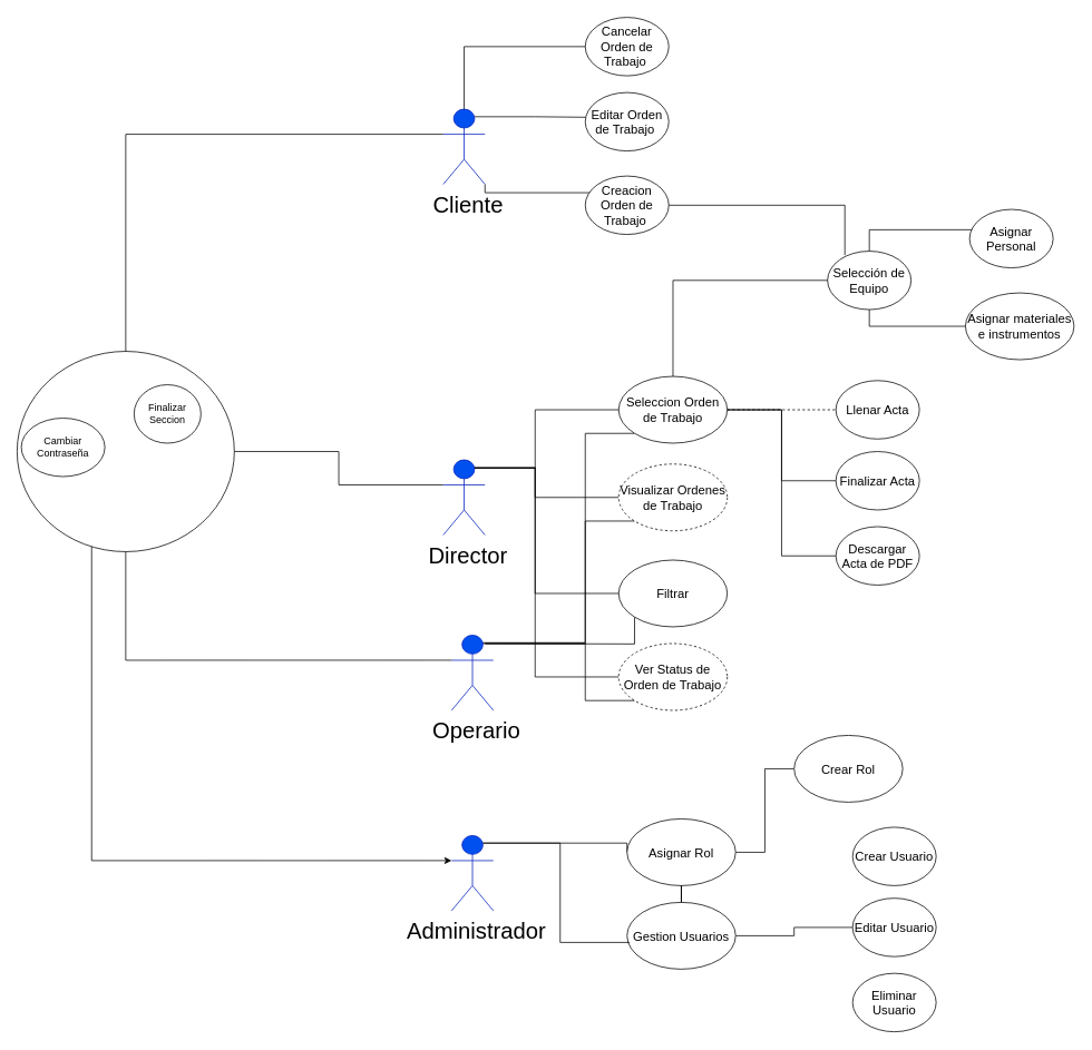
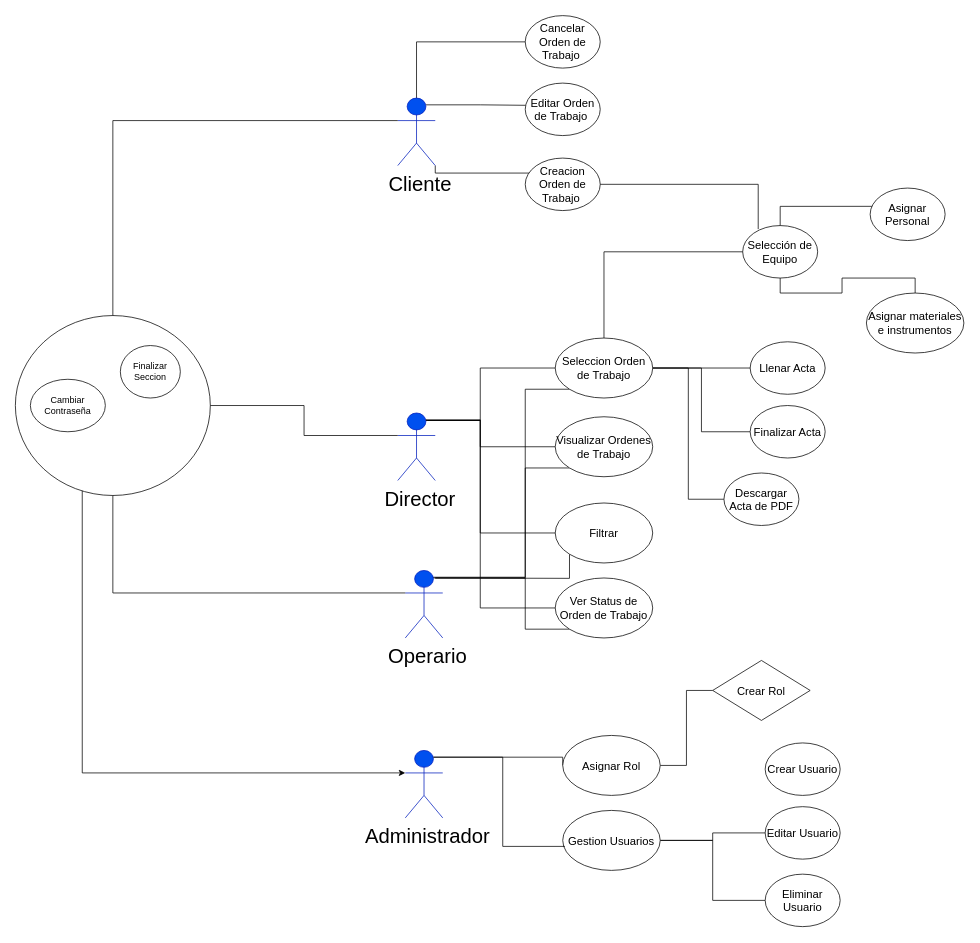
- <mxCell id="35" value="Asignar materiales e instrumentos" style="ellipse;whiteSpace=wrap;html=1;fontSize=15;" vertex="1" parent="1"><mxGeometry x="1155" y="350" width="130" height="80" as="geometry" /></mxCell>
+ <mxCell id="35" value="Asignar materiales e instrumentos" style="ellipse;whiteSpace=wrap;html=1;fontSize=15;" vertex="1" parent="1"><mxGeometry x="1155" y="390" width="130" height="80" as="geometry" /></mxCell>
- <mxCell id="39" style="edgeStyle=orthogonalEdgeStyle;rounded=0;orthogonalLoop=1;jettySize=auto;html=1;entryX=0;entryY=0.5;entryDx=0;entryDy=0;endArrow=none;endFill=0;strokeColor=light-dark(#000000,#FF9999);dashed=1;" edge="1" parent="1" source="42" target="46"><mxGeometry relative="1" as="geometry" /></mxCell>
+ <mxCell id="39" style="edgeStyle=orthogonalEdgeStyle;rounded=0;orthogonalLoop=1;jettySize=auto;html=1;entryX=0;entryY=0.5;entryDx=0;entryDy=0;endArrow=none;endFill=0;strokeColor=light-dark(#000000,#FF9999);" edge="1" parent="1" source="42" target="46"><mxGeometry relative="1" as="geometry" /></mxCell>
- <mxCell id="23" value="Cambiar Contraseña" style="ellipse;whiteSpace=wrap;html=1;" vertex="1" parent="1"><mxGeometry x="25" y="500" width="100" height="70" as="geometry" /></mxCell>
+ <mxCell id="23" value="Cambiar Contraseña" style="ellipse;whiteSpace=wrap;html=1;" vertex="1" parent="1"><mxGeometry x="40" y="505" width="100" height="70" as="geometry" /></mxCell>
- <mxCell id="43" value="Visualizar Ordenes de Trabajo" style="ellipse;whiteSpace=wrap;html=1;fontSize=15;fillColor=light-dark(#FFFFFF,#00994D);dashed=1;" vertex="1" parent="1"><mxGeometry x="740" y="555" width="130" height="80" as="geometry" /></mxCell>
+ <mxCell id="43" value="Visualizar Ordenes de Trabajo" style="ellipse;whiteSpace=wrap;html=1;fontSize=15;fillColor=light-dark(#FFFFFF,#00994D);" vertex="1" parent="1"><mxGeometry x="740" y="555" width="130" height="80" as="geometry" /></mxCell>
- <mxCell id="48" value="Descargar Acta de PDF" style="ellipse;whiteSpace=wrap;html=1;fontSize=15;" vertex="1" parent="1"><mxGeometry x="1000" y="630" width="100" height="70" as="geometry" /></mxCell>
+ <mxCell id="48" value="Descargar Acta de PDF" style="ellipse;whiteSpace=wrap;html=1;fontSize=15;" vertex="1" parent="1"><mxGeometry x="965" y="630" width="100" height="70" as="geometry" /></mxCell>
- <mxCell id="45" value="V&lt;span style=&quot;background-color: transparent; color: light-dark(rgb(0, 0, 0), rgb(255, 255, 255));&quot;&gt;er Status de Orden de Trabajo&lt;/span&gt;" style="ellipse;whiteSpace=wrap;html=1;fontSize=15;dashed=1;" vertex="1" parent="1"><mxGeometry x="740" y="770" width="130" height="80" as="geometry" /></mxCell>
+ <mxCell id="45" value="V&lt;span style=&quot;background-color: transparent; color: light-dark(rgb(0, 0, 0), rgb(255, 255, 255));&quot;&gt;er Status de Orden de Trabajo&lt;/span&gt;" style="ellipse;whiteSpace=wrap;html=1;fontSize=15;" vertex="1" parent="1"><mxGeometry x="740" y="770" width="130" height="80" as="geometry" /></mxCell>
- <mxCell id="58" value="Crear Rol" style="ellipse;whiteSpace=wrap;html=1;fontSize=15;" vertex="1" parent="1"><mxGeometry x="950" y="880" width="130" height="80" as="geometry" /></mxCell>
+ <mxCell id="58" value="Crear Rol" style="rhombus;whiteSpace=wrap;html=1;fontSize=15;" vertex="1" parent="1"><mxGeometry x="950" y="880" width="130" height="80" as="geometry" /></mxCell>
- <mxCell id="52" style="edgeStyle=orthogonalEdgeStyle;rounded=0;orthogonalLoop=1;jettySize=auto;html=1;endArrow=none;endFill=0;strokeColor=light-dark(#000000,#9AC7BF);" edge="1" parent="1" source="53" target="50"><mxGeometry relative="1" as="geometry" /></mxCell>
+ <mxCell id="52" style="edgeStyle=orthogonalEdgeStyle;rounded=0;orthogonalLoop=1;jettySize=auto;html=1;entryX=0;entryY=0.5;entryDx=0;entryDy=0;endArrow=none;endFill=0;strokeColor=light-dark(#000000,#9AC7BF);" edge="1" parent="1" source="53" target="57"><mxGeometry relative="1" as="geometry" /></mxCell>
